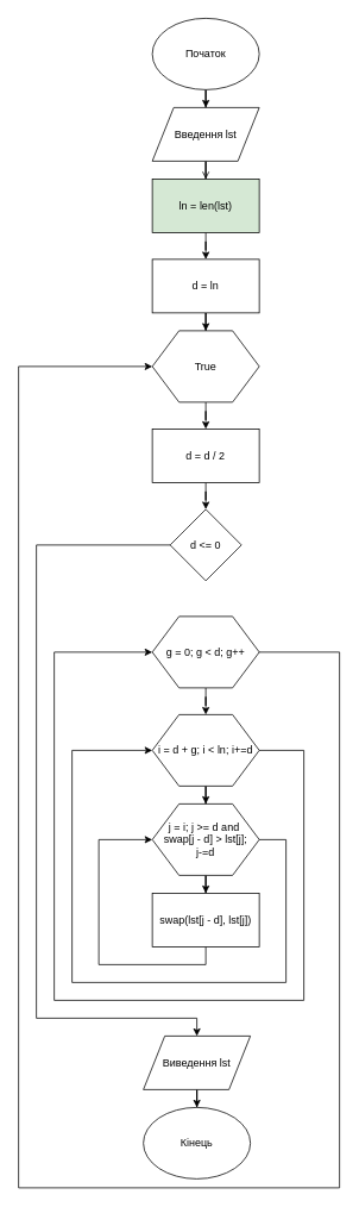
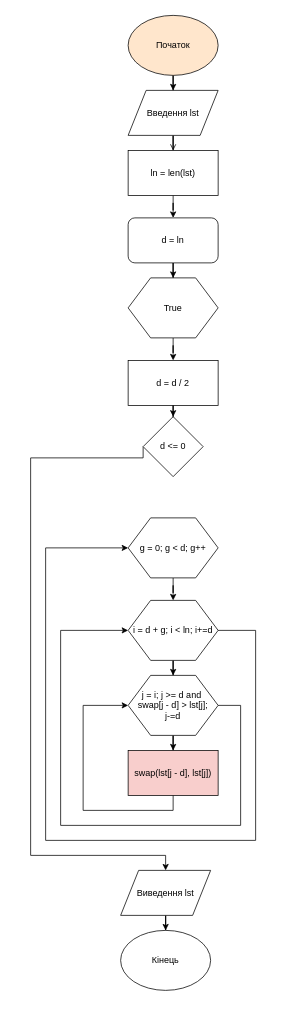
- <mxCell id="3" value="Початок" style="ellipse;whiteSpace=wrap;html=1;" vertex="1" parent="1"><mxGeometry x="170" y="20" width="120" height="80" as="geometry" /></mxCell>
+ <mxCell id="3" value="Початок" style="ellipse;whiteSpace=wrap;html=1;fillColor=#ffe6cc;" vertex="1" parent="1"><mxGeometry x="170" y="20" width="120" height="80" as="geometry" /></mxCell>
- <mxCell id="7" value="ln = len(lst)" style="rounded=0;whiteSpace=wrap;html=1;fillColor=#d5e8d4;" vertex="1" parent="1"><mxGeometry x="170" y="200" width="120" height="60" as="geometry" /></mxCell>
+ <mxCell id="7" value="ln = len(lst)" style="rounded=0;whiteSpace=wrap;html=1;" vertex="1" parent="1"><mxGeometry x="170" y="200" width="120" height="60" as="geometry" /></mxCell>
- <mxCell id="20" value="d = ln" style="rounded=0;whiteSpace=wrap;html=1;" vertex="1" parent="1"><mxGeometry x="170" y="290" width="120" height="60" as="geometry" /></mxCell>
+ <mxCell id="20" value="d = ln" style="whiteSpace=wrap;html=1;rounded=1;" vertex="1" parent="1"><mxGeometry x="170" y="290" width="120" height="60" as="geometry" /></mxCell>
- <mxCell id="26" value="d &amp;lt;= 0" style="rhombus;whiteSpace=wrap;html=1;" vertex="1" parent="1"><mxGeometry x="190" y="570" width="80" height="80" as="geometry" /></mxCell>
+ <mxCell id="26" value="d &amp;lt;= 0" style="rhombus;whiteSpace=wrap;html=1;" vertex="1" parent="1"><mxGeometry x="190" y="555" width="80" height="80" as="geometry" /></mxCell>
- <mxCell id="28" style="edgeStyle=orthogonalEdgeStyle;rounded=0;orthogonalLoop=1;jettySize=auto;html=1;exitX=1;exitY=0.5;exitDx=0;exitDy=0;entryX=0;entryY=0.5;entryDx=0;entryDy=0;" edge="1" parent="1" source="29" target="22"><mxGeometry relative="1" as="geometry"><mxPoint x="30" y="410" as="targetPoint" /><Array as="points"><mxPoint x="380" y="730" /><mxPoint x="380" y="1330" /><mxPoint x="20" y="1330" /><mxPoint x="20" y="410" /></Array></mxGeometry></mxCell>
- <mxCell id="15" value="swap(lst[j - d], lst[j])" style="rounded=0;whiteSpace=wrap;html=1;" vertex="1" parent="1"><mxGeometry x="170" y="1000" width="120" height="60" as="geometry" /></mxCell>
+ <mxCell id="15" value="swap(lst[j - d], lst[j])" style="rounded=0;whiteSpace=wrap;html=1;fillColor=#f8cecc;" vertex="1" parent="1"><mxGeometry x="170" y="1000" width="120" height="60" as="geometry" /></mxCell>
